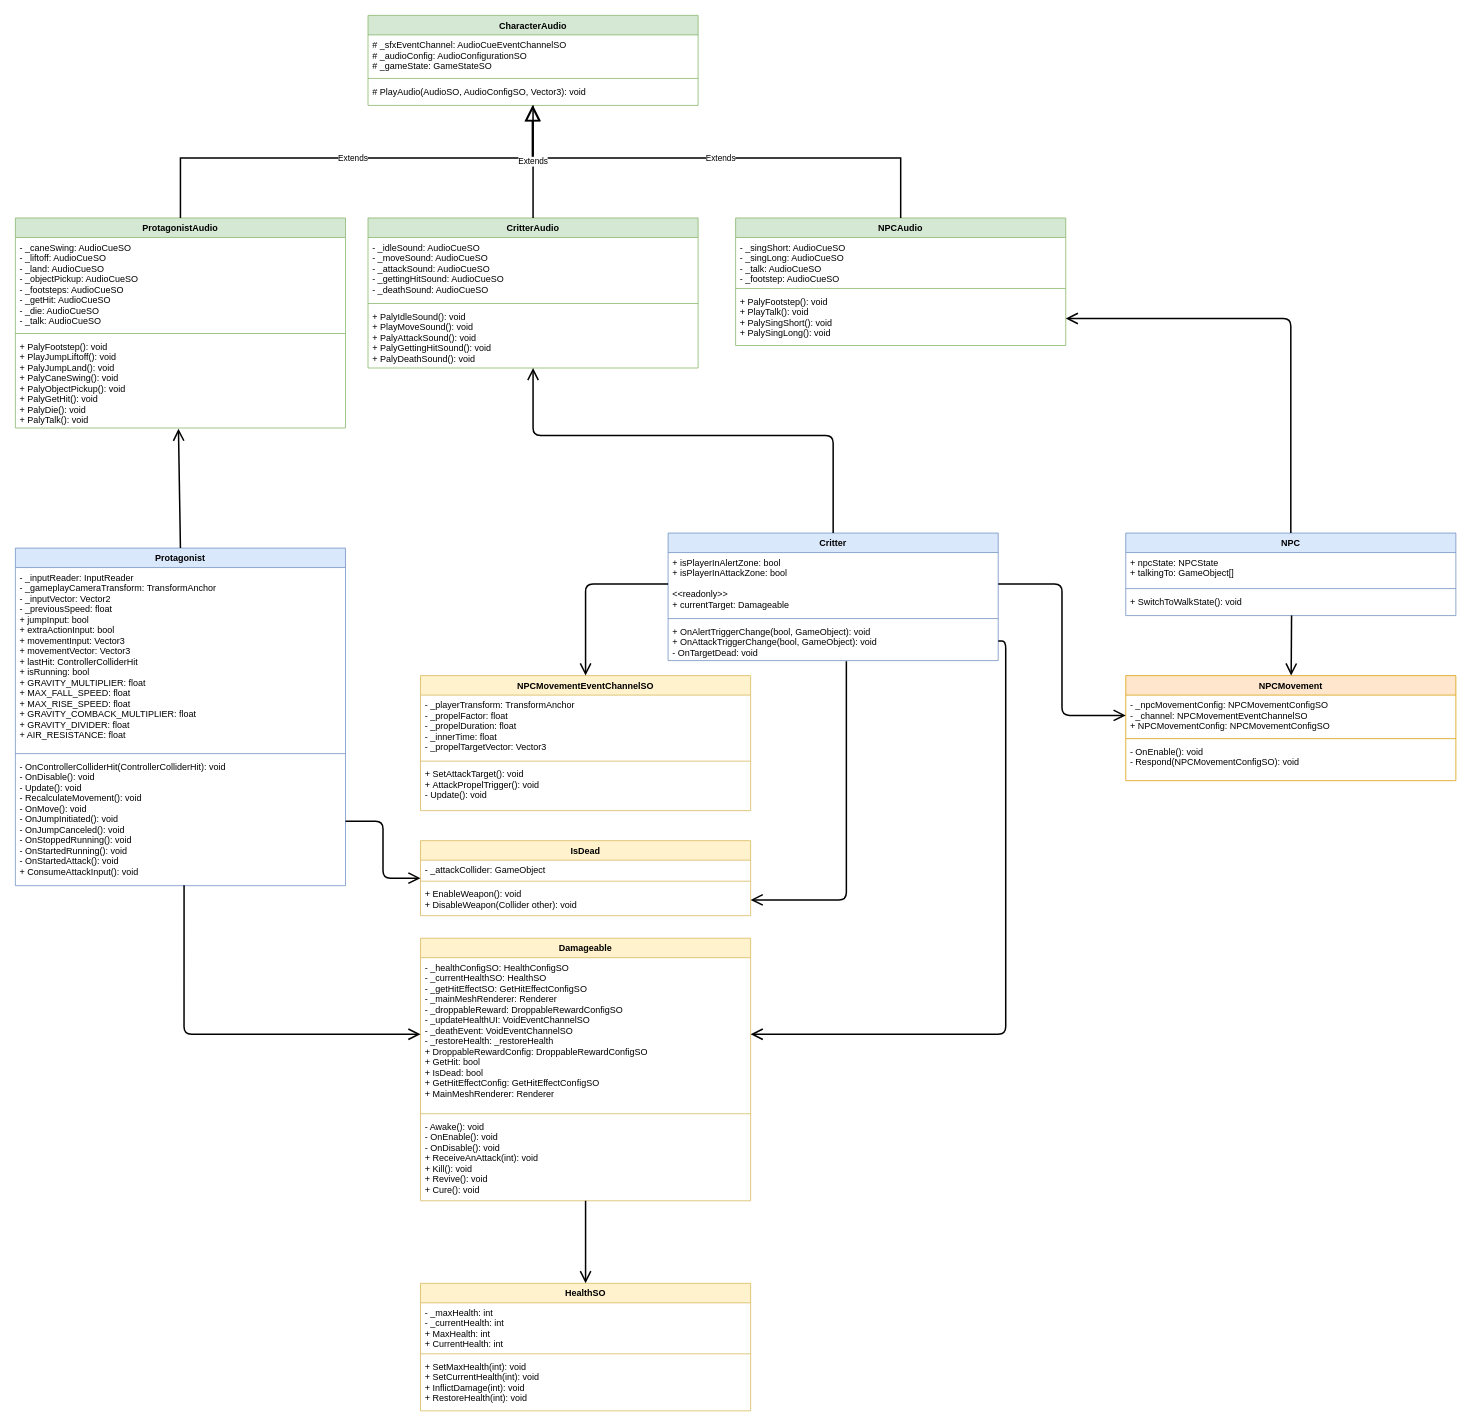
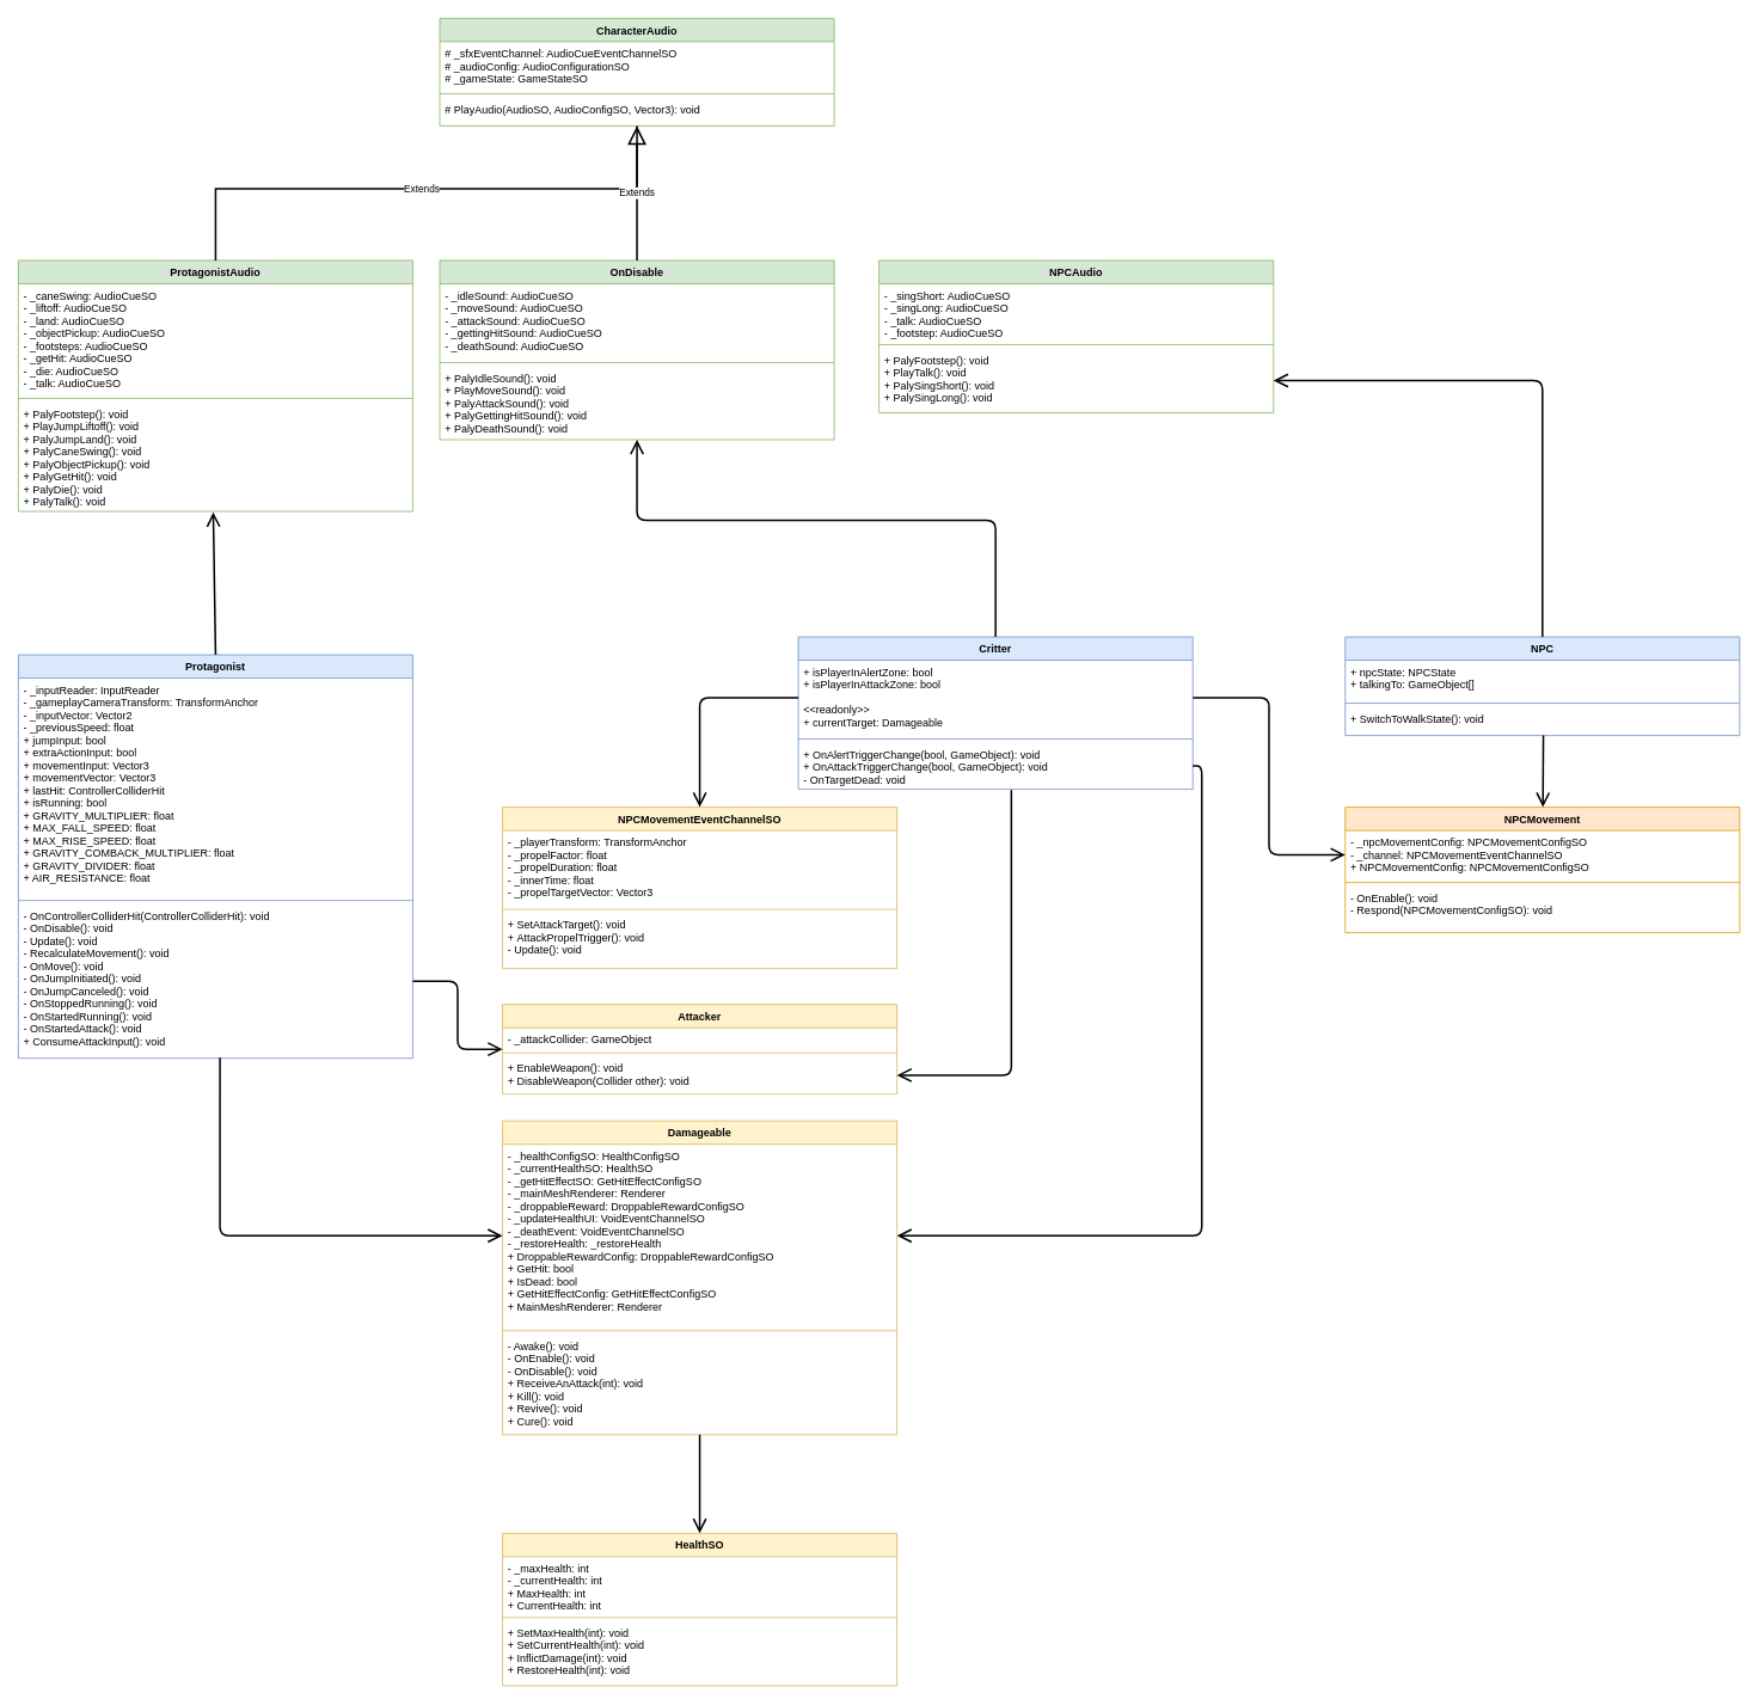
- <mxCell id="20" value="Extends" style="endArrow=block;endSize=16;endFill=0;html=1;rounded=0;strokeWidth=2;exitX=0.5;exitY=0;exitDx=0;exitDy=0;entryX=0.498;entryY=1.003;entryDx=0;entryDy=0;entryPerimeter=0;edgeStyle=orthogonalEdgeStyle;" parent="2" source="15" target="6" edge="1"><mxGeometry width="160" relative="1" as="geometry"><mxPoint x="450" y="170" as="sourcePoint" /><mxPoint x="860" y="160" as="targetPoint" /><Array as="points"><mxPoint x="1180" y="190" /><mxPoint x="689" y="190" /></Array></mxGeometry></mxCell>
- <mxCell id="11" value="CritterAudio" style="swimlane;fontStyle=1;align=center;verticalAlign=top;childLayout=stackLayout;horizontal=1;startSize=26;horizontalStack=0;resizeParent=1;resizeParentMax=0;resizeLast=0;collapsible=1;marginBottom=0;fillColor=#d5e8d4;strokeColor=#82b366;" parent="2" vertex="1"><mxGeometry x="470" y="270" width="440" height="200" as="geometry" /></mxCell>
+ <mxCell id="11" value="OnDisable" style="swimlane;fontStyle=1;align=center;verticalAlign=top;childLayout=stackLayout;horizontal=1;startSize=26;horizontalStack=0;resizeParent=1;resizeParentMax=0;resizeLast=0;collapsible=1;marginBottom=0;fillColor=#d5e8d4;strokeColor=#82b366;" parent="2" vertex="1"><mxGeometry x="470" y="270" width="440" height="200" as="geometry" /></mxCell>
- <mxCell id="42" value="IsDead" style="swimlane;fontStyle=1;align=center;verticalAlign=top;childLayout=stackLayout;horizontal=1;startSize=26;horizontalStack=0;resizeParent=1;resizeParentMax=0;resizeLast=0;collapsible=1;marginBottom=0;fillColor=#fff2cc;strokeColor=#d6b656;" parent="1" vertex="1"><mxGeometry x="560" y="1120" width="440" height="100" as="geometry" /></mxCell>
+ <mxCell id="42" value="Attacker" style="swimlane;fontStyle=1;align=center;verticalAlign=top;childLayout=stackLayout;horizontal=1;startSize=26;horizontalStack=0;resizeParent=1;resizeParentMax=0;resizeLast=0;collapsible=1;marginBottom=0;fillColor=#fff2cc;strokeColor=#d6b656;" parent="1" vertex="1"><mxGeometry x="560" y="1120" width="440" height="100" as="geometry" /></mxCell>
